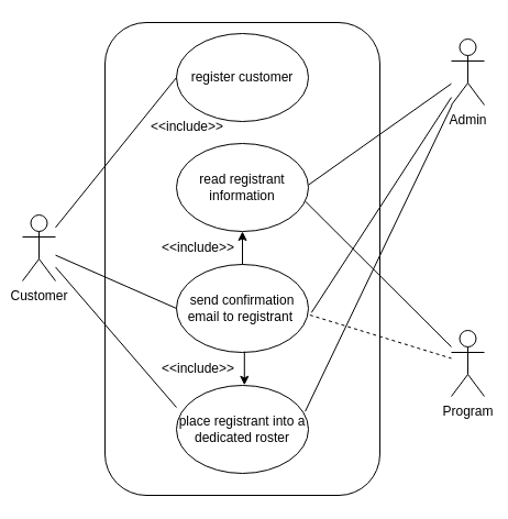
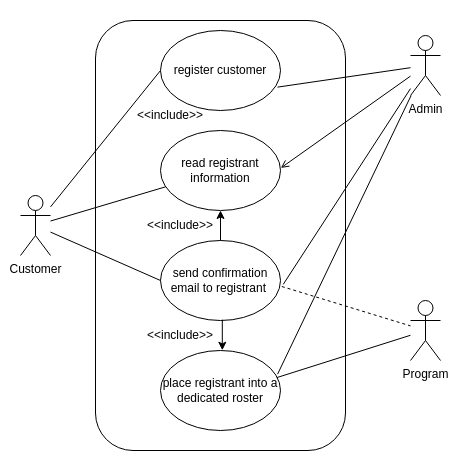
+ <mxCell id="15" value="" style="endArrow=none;html=1;rounded=0;entryX=0.975;entryY=0.708;entryDx=0;entryDy=0;entryPerimeter=0;" edge="1" parent="1" source="14" target="8"><mxGeometry width="50" height="50" relative="1" as="geometry"><mxPoint x="420" y="300" as="sourcePoint" /><mxPoint x="470" y="250" as="targetPoint" /></mxGeometry></mxCell>
- <mxCell id="16" value="" style="endArrow=none;html=1;rounded=0;entryX=1.003;entryY=0.468;entryDx=0;entryDy=0;entryPerimeter=0;" edge="1" parent="1" source="14" target="9"><mxGeometry width="50" height="50" relative="1" as="geometry"><mxPoint x="410" y="313" as="sourcePoint" /><mxPoint x="270" y="110" as="targetPoint" /></mxGeometry></mxCell>
+ <mxCell id="16" value="" style="endArrow=open;html=1;rounded=0;entryX=1.003;entryY=0.468;entryDx=0;entryDy=0;entryPerimeter=0;" edge="1" parent="1" source="14" target="9"><mxGeometry width="50" height="50" relative="1" as="geometry"><mxPoint x="410" y="313" as="sourcePoint" /><mxPoint x="270" y="110" as="targetPoint" /></mxGeometry></mxCell>
- <mxCell id="23" value="" style="endArrow=none;html=1;rounded=0;entryX=0.976;entryY=0.657;entryDx=0;entryDy=0;entryPerimeter=0;" edge="1" parent="1" source="22" target="9"><mxGeometry width="50" height="50" relative="1" as="geometry"><mxPoint x="140" y="270" as="sourcePoint" /><mxPoint x="190" y="220" as="targetPoint" /></mxGeometry></mxCell>
- <mxCell id="20" value="" style="endArrow=none;html=1;rounded=0;entryX=0;entryY=0.25;entryDx=0;entryDy=0;entryPerimeter=0;" edge="1" parent="1" source="13" target="4"><mxGeometry width="50" height="50" relative="1" as="geometry"><mxPoint x="140" y="340" as="sourcePoint" /><mxPoint x="190" y="290" as="targetPoint" /></mxGeometry></mxCell>
+ <mxCell id="20" value="" style="endArrow=none;html=1;rounded=0;" edge="1" parent="1" source="13" target="9"><mxGeometry width="50" height="50" relative="1" as="geometry"><mxPoint x="140" y="340" as="sourcePoint" /><mxPoint x="190" y="290" as="targetPoint" /></mxGeometry></mxCell>
+ <mxCell id="25" value="" style="endArrow=none;html=1;rounded=0;exitX=0.971;exitY=0.338;exitDx=0;exitDy=0;exitPerimeter=0;" edge="1" parent="1" source="4" target="22"><mxGeometry width="50" height="50" relative="1" as="geometry"><mxPoint x="140" y="270" as="sourcePoint" /><mxPoint x="190" y="220" as="targetPoint" /></mxGeometry></mxCell>
